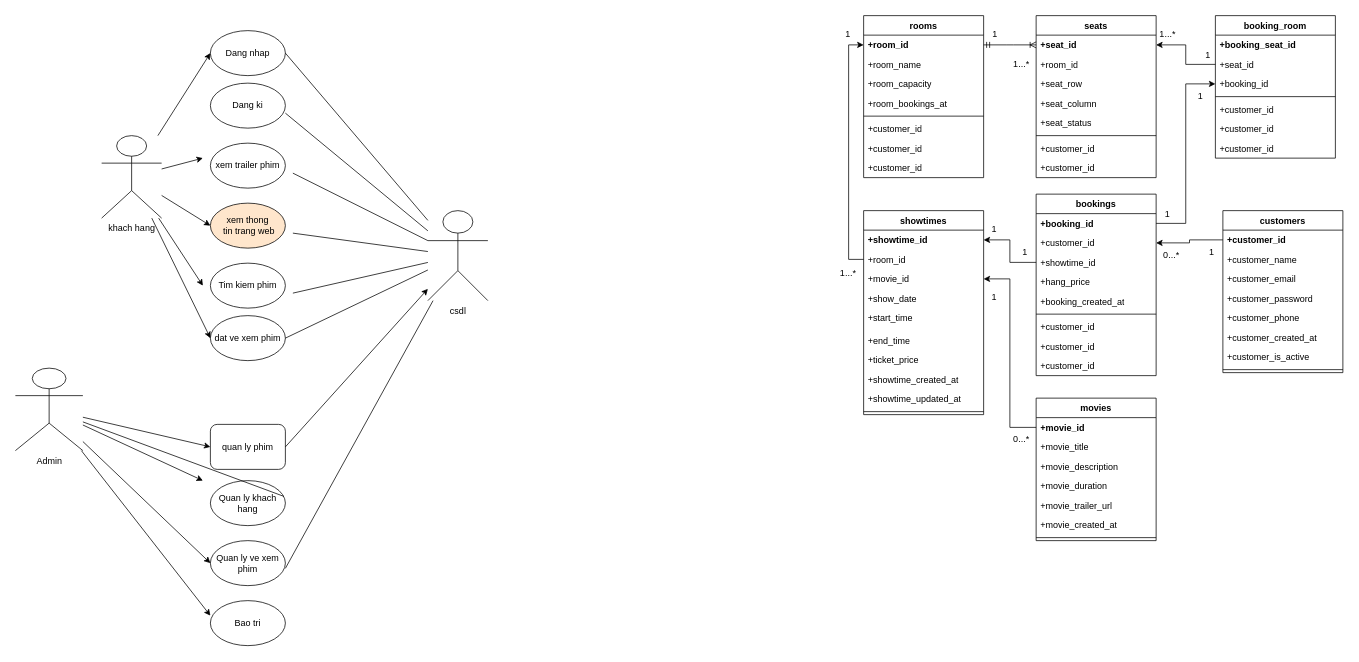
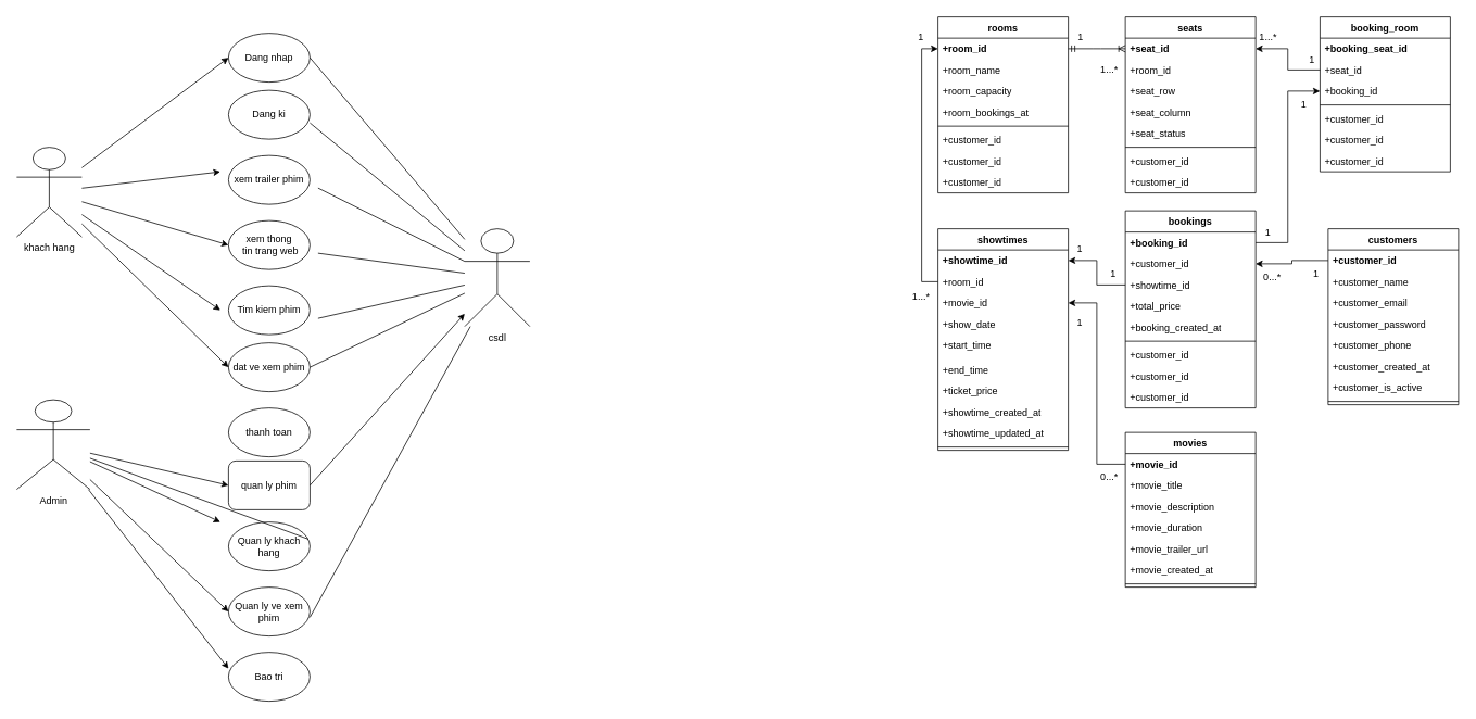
- <mxCell id="2" value="khach hang" style="shape=umlActor;verticalLabelPosition=bottom;verticalAlign=top;html=1;outlineConnect=0;" vertex="1" parent="1"><mxGeometry x="135" y="180" width="80" height="110" as="geometry" /></mxCell>
+ <mxCell id="2" value="khach hang" style="shape=umlActor;verticalLabelPosition=bottom;verticalAlign=top;html=1;outlineConnect=0;" vertex="1" parent="1"><mxGeometry x="20" y="180" width="80" height="110" as="geometry" /></mxCell>
- <mxCell id="8" value="xem thong&lt;br&gt;&amp;nbsp;tin trang web" style="ellipse;whiteSpace=wrap;html=1;fillColor=#ffe6cc;" vertex="1" parent="1"><mxGeometry x="280" y="270" width="100" height="60" as="geometry" /></mxCell>
+ <mxCell id="8" value="xem thong&lt;br&gt;&amp;nbsp;tin trang web" style="ellipse;whiteSpace=wrap;html=1;" vertex="1" parent="1"><mxGeometry x="280" y="270" width="100" height="60" as="geometry" /></mxCell>
- <mxCell id="84" value="+hang_price" style="text;strokeColor=none;fillColor=none;align=left;verticalAlign=top;spacingLeft=4;spacingRight=4;overflow=hidden;rotatable=0;points=[[0,0.5],[1,0.5]];portConstraint=eastwest;whiteSpace=wrap;html=1;" vertex="1" parent="80"><mxGeometry y="104" width="160" height="26" as="geometry" /></mxCell>
+ <mxCell id="84" value="+total_price" style="text;strokeColor=none;fillColor=none;align=left;verticalAlign=top;spacingLeft=4;spacingRight=4;overflow=hidden;rotatable=0;points=[[0,0.5],[1,0.5]];portConstraint=eastwest;whiteSpace=wrap;html=1;" vertex="1" parent="80"><mxGeometry y="104" width="160" height="26" as="geometry" /></mxCell>
+ <mxCell id="33" value="thanh toan" style="ellipse;whiteSpace=wrap;html=1;" vertex="1" parent="1"><mxGeometry x="280" y="500" width="100" height="60" as="geometry" /></mxCell>
